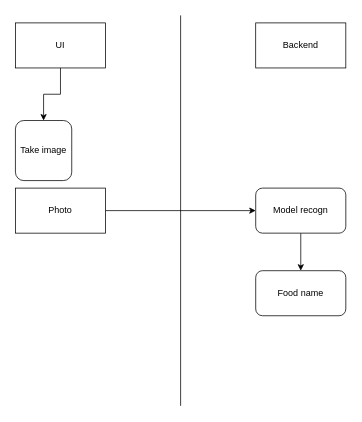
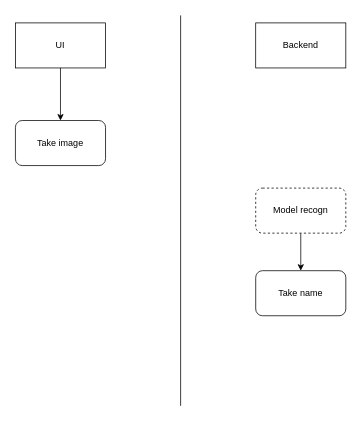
- <mxCell id="6" value="Take image" style="rounded=1;whiteSpace=wrap;html=1;" vertex="1" parent="1"><mxGeometry x="20" y="160" width="75" height="80" as="geometry" /></mxCell>
+ <mxCell id="6" value="Take image" style="rounded=1;whiteSpace=wrap;html=1;" vertex="1" parent="1"><mxGeometry x="20" y="160" width="120" height="60" as="geometry" /></mxCell>
- <mxCell id="10" value="Photo" style="rounded=0;whiteSpace=wrap;html=1;" vertex="1" parent="1"><mxGeometry x="20" y="250" width="120" height="60" as="geometry" /></mxCell>
- <mxCell id="9" style="edgeStyle=orthogonalEdgeStyle;rounded=0;orthogonalLoop=1;jettySize=auto;html=1;entryX=0;entryY=0.5;entryDx=0;entryDy=0;" edge="1" parent="1" source="10" target="8"><mxGeometry relative="1" as="geometry" /></mxCell>
- <mxCell id="8" value="Model recogn" style="rounded=1;whiteSpace=wrap;html=1;" vertex="1" parent="1"><mxGeometry x="340" y="250" width="120" height="60" as="geometry" /></mxCell>
+ <mxCell id="8" value="Model recogn" style="rounded=1;whiteSpace=wrap;html=1;dashed=1;" vertex="1" parent="1"><mxGeometry x="340" y="250" width="120" height="60" as="geometry" /></mxCell>
- <mxCell id="11" value="Food name" style="rounded=1;whiteSpace=wrap;html=1;" vertex="1" parent="1"><mxGeometry x="340" y="360" width="120" height="60" as="geometry" /></mxCell>
+ <mxCell id="11" value="Take name" style="rounded=1;whiteSpace=wrap;html=1;" vertex="1" parent="1"><mxGeometry x="340" y="360" width="120" height="60" as="geometry" /></mxCell>
